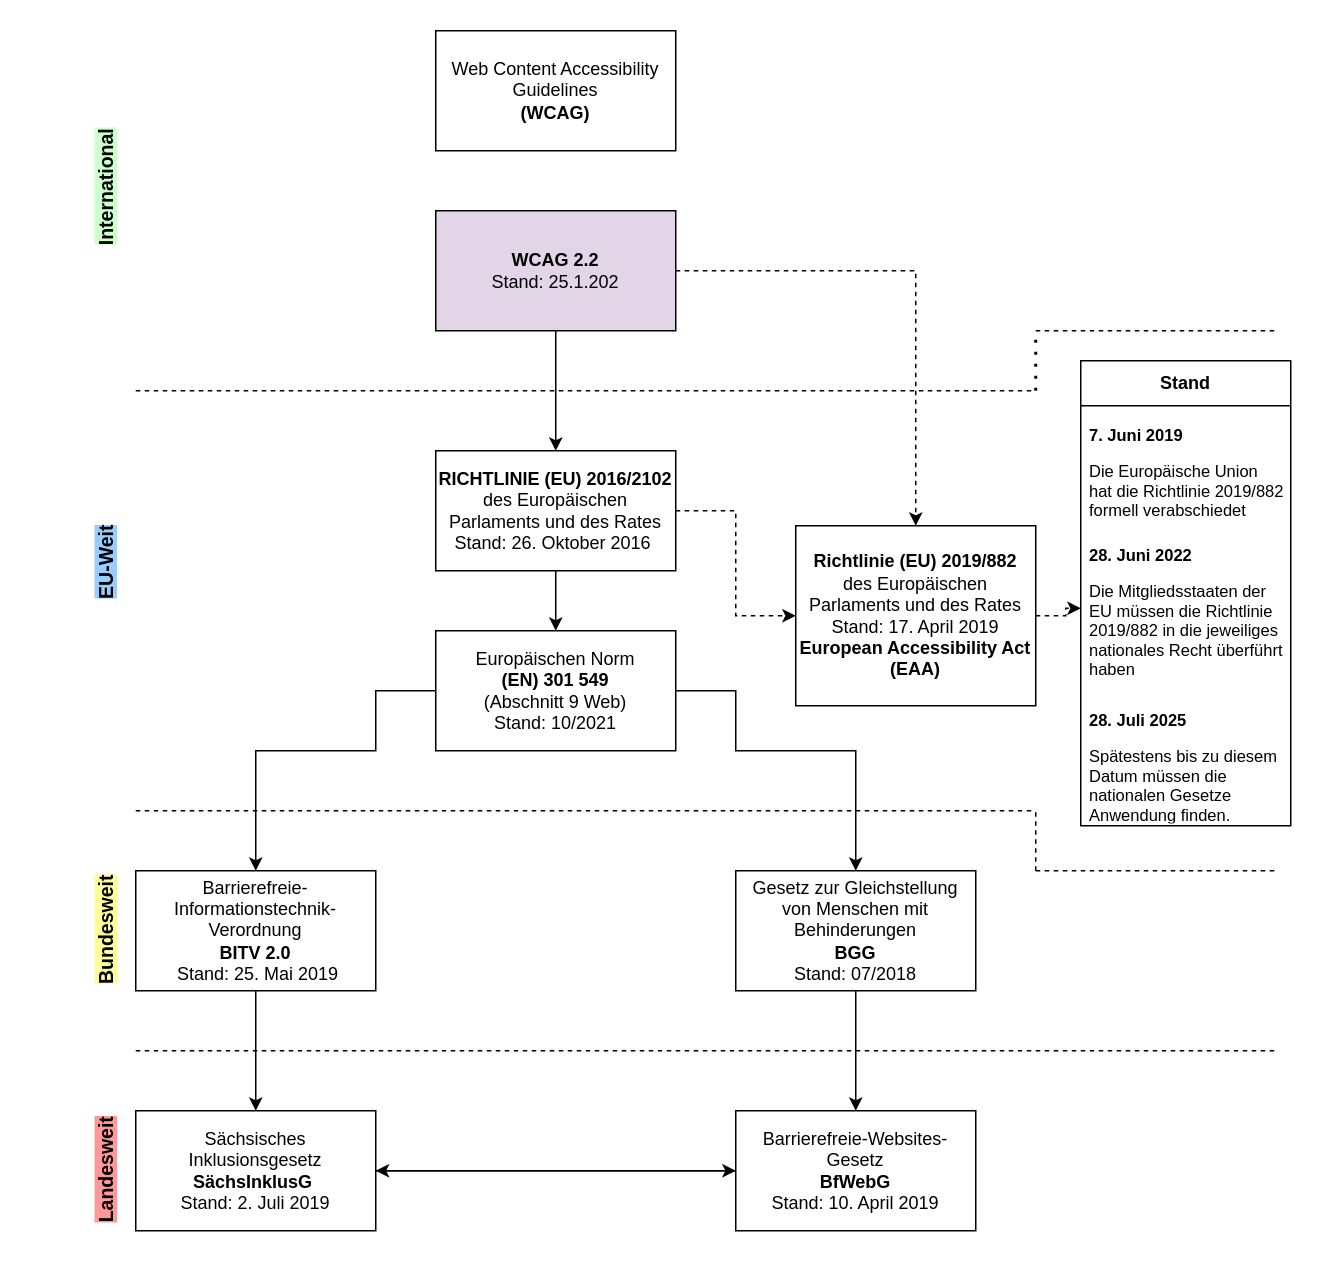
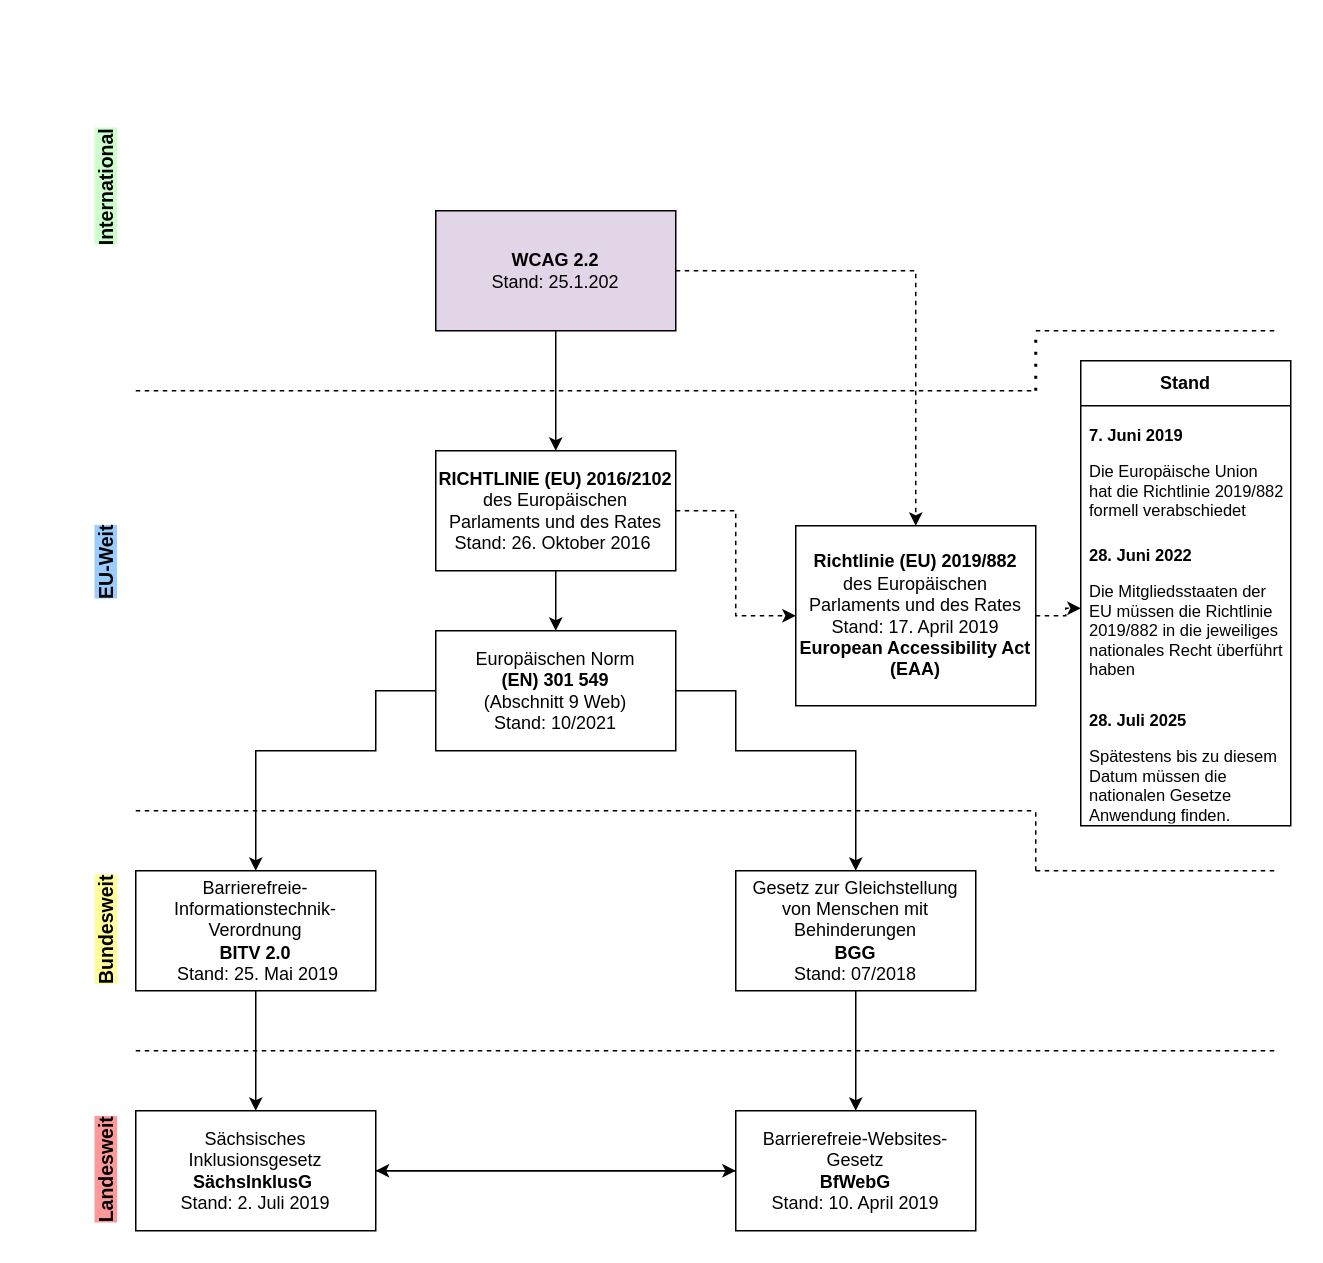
- <mxCell id="2" value="Web Content Accessibility Guidelines&lt;br&gt;&lt;b&gt;(WCAG)&lt;/b&gt;" style="rounded=0;whiteSpace=wrap;html=1;" vertex="1" parent="1"><mxGeometry x="290" y="20" width="160" height="80" as="geometry" /></mxCell>
